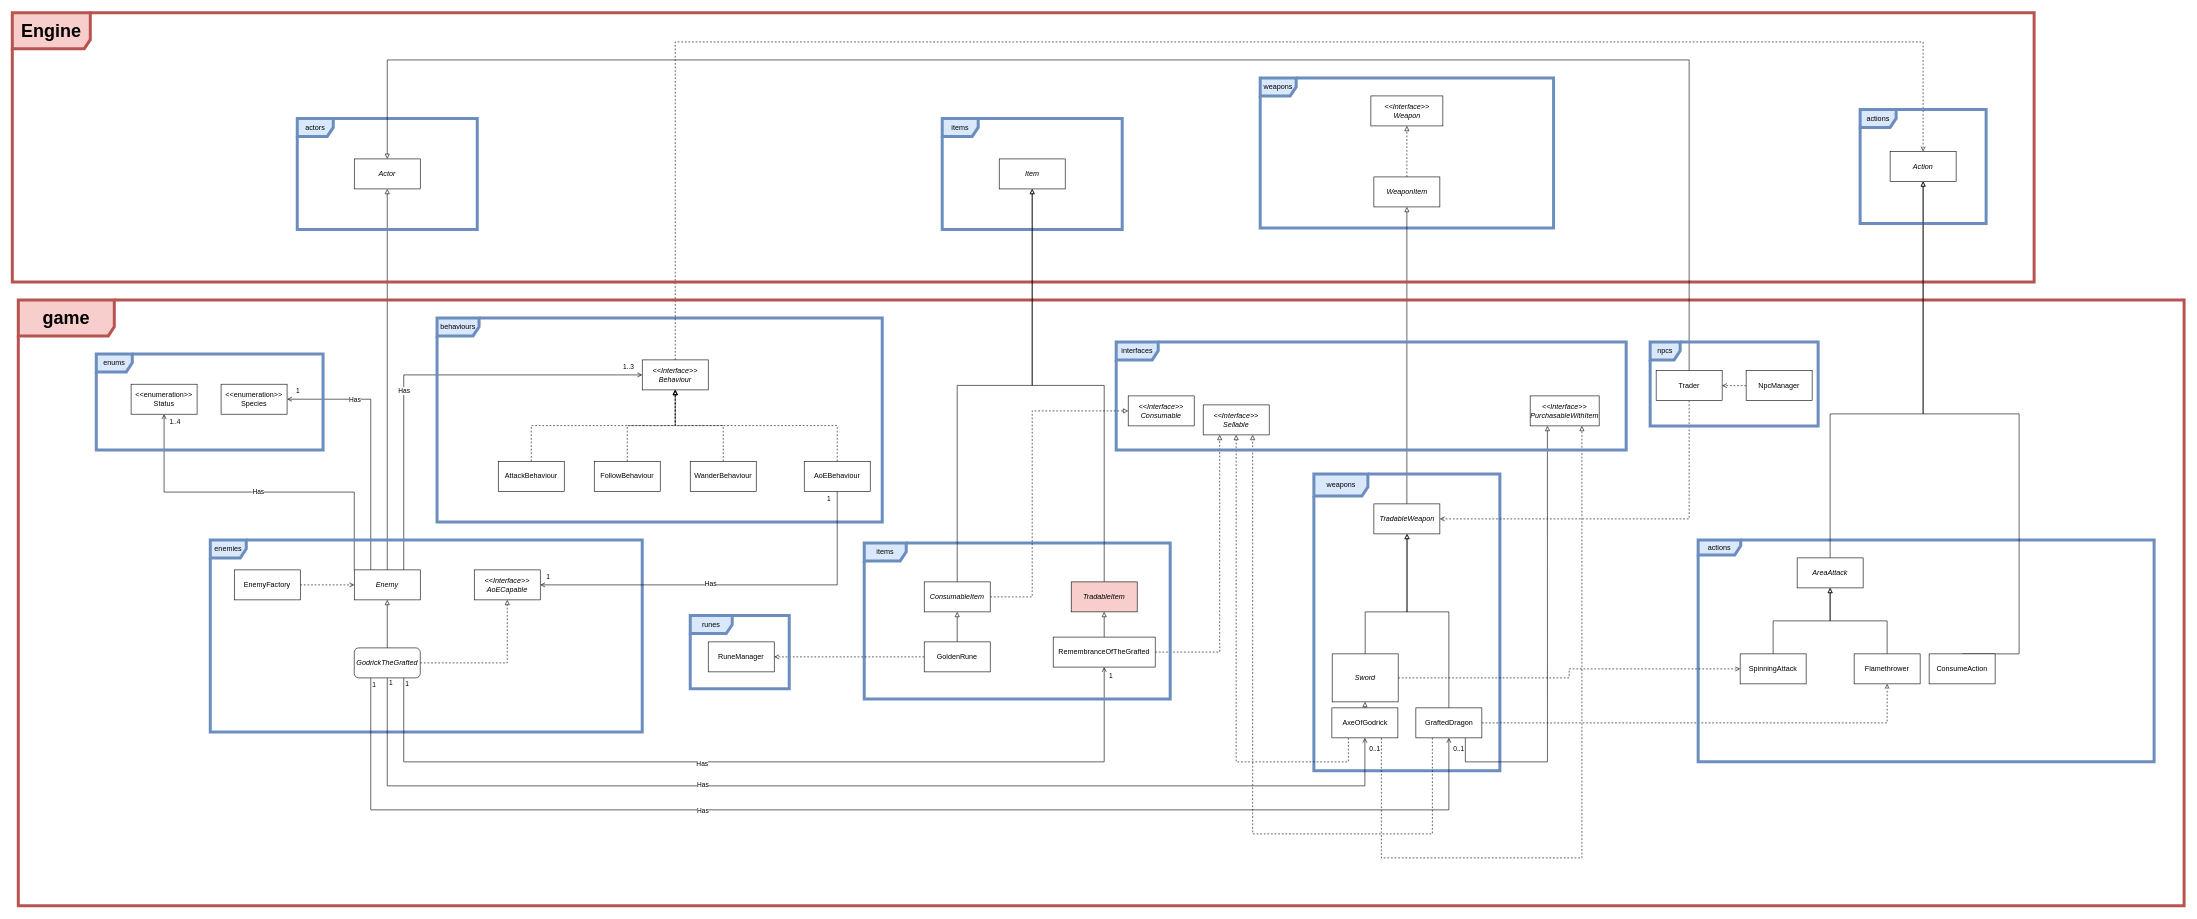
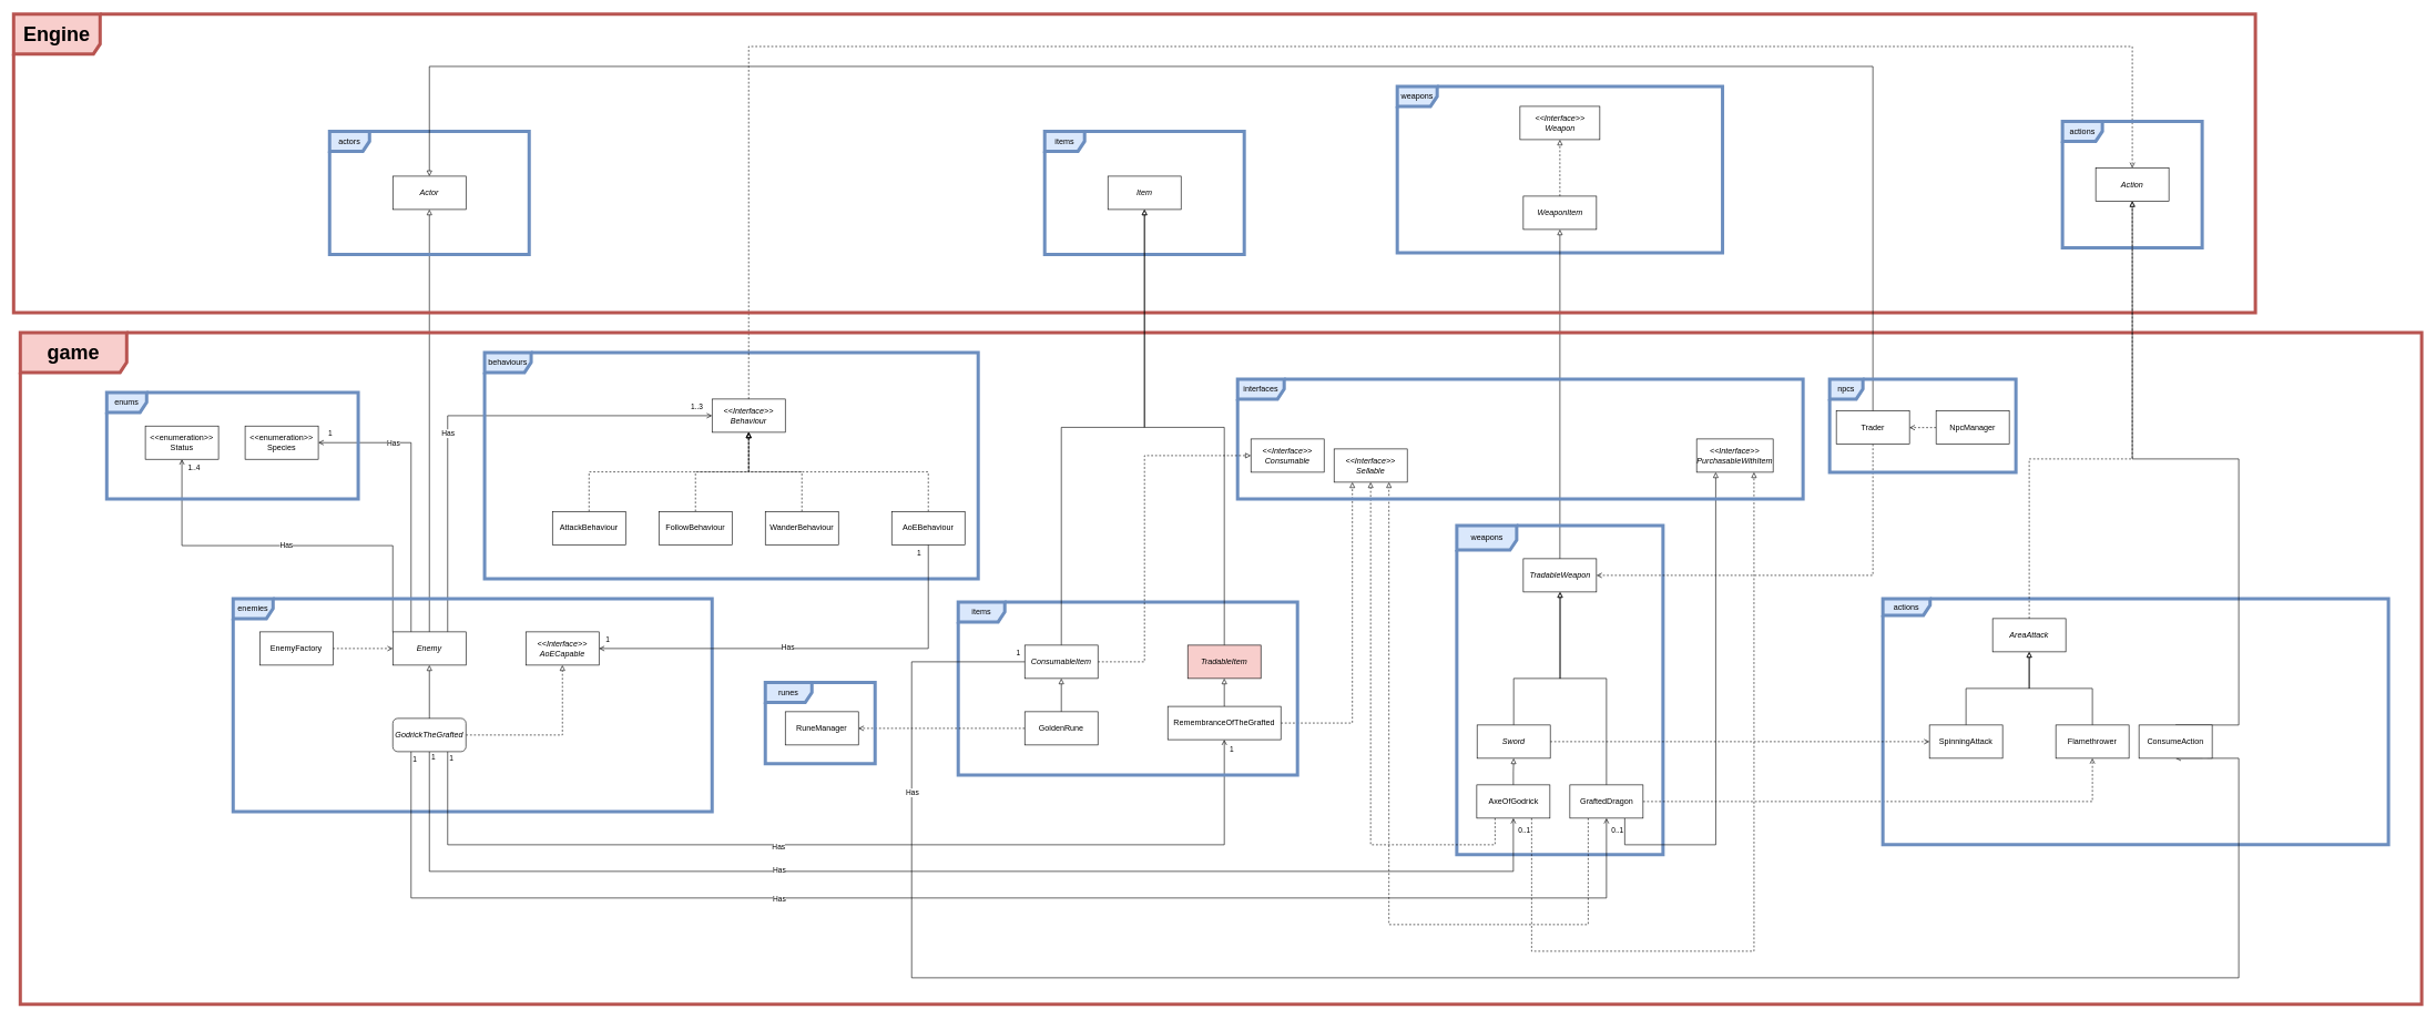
- <mxCell id="82" style="edgeStyle=orthogonalEdgeStyle;rounded=0;orthogonalLoop=1;jettySize=auto;html=1;exitX=0.5;exitY=0;exitDx=0;exitDy=0;entryX=0.5;entryY=1;entryDx=0;entryDy=0;endArrow=block;endFill=0;" edge="1" parent="1" source="83" target="88"><mxGeometry relative="1" as="geometry"><Array as="points"><mxPoint x="3050" y="689" /><mxPoint x="3205" y="689" /></Array></mxGeometry></mxCell>
+ <mxCell id="82" style="edgeStyle=orthogonalEdgeStyle;rounded=0;orthogonalLoop=1;jettySize=auto;html=1;exitX=0.5;exitY=0;exitDx=0;exitDy=0;entryX=0.5;entryY=1;entryDx=0;entryDy=0;endArrow=block;endFill=0;dashed=1;" edge="1" parent="1" source="83" target="88"><mxGeometry relative="1" as="geometry"><Array as="points"><mxPoint x="3050" y="689" /><mxPoint x="3205" y="689" /></Array></mxGeometry></mxCell>
- <mxCell id="92" value="&lt;i&gt;Sword&lt;/i&gt;" style="html=1;whiteSpace=wrap;" vertex="1" parent="1"><mxGeometry x="2220" y="1089" width="110" height="80" as="geometry" /></mxCell>
+ <mxCell id="92" value="&lt;i&gt;Sword&lt;/i&gt;" style="html=1;whiteSpace=wrap;" vertex="1" parent="1"><mxGeometry x="2220" y="1089" width="110" height="50" as="geometry" /></mxCell>
+ <mxCell id="101" style="edgeStyle=orthogonalEdgeStyle;rounded=0;orthogonalLoop=1;jettySize=auto;html=1;exitX=0;exitY=0.5;exitDx=0;exitDy=0;entryX=0.5;entryY=1;entryDx=0;entryDy=0;endArrow=open;endFill=0;" edge="1" parent="1" source="99" target="111"><mxGeometry relative="1" as="geometry"><Array as="points"><mxPoint x="1370" y="994" /><mxPoint x="1370" y="1469" /><mxPoint x="3365" y="1469" /></Array></mxGeometry></mxCell>
+ <mxCell id="102" value="1" style="edgeLabel;html=1;align=center;verticalAlign=middle;resizable=0;points=[];" vertex="1" connectable="0" parent="101"><mxGeometry x="0.984" y="3" relative="1" as="geometry"><mxPoint x="18" y="-10" as="offset" /></mxGeometry></mxCell>
+ <mxCell id="103" value="Has" style="edgeLabel;html=1;align=center;verticalAlign=middle;resizable=0;points=[];" vertex="1" connectable="0" parent="101"><mxGeometry x="-0.754" y="-4" relative="1" as="geometry"><mxPoint x="4" y="-11" as="offset" /></mxGeometry></mxCell>
+ <mxCell id="104" value="1" style="edgeLabel;html=1;align=center;verticalAlign=middle;resizable=0;points=[];" vertex="1" connectable="0" parent="101"><mxGeometry x="-0.97" y="-2" relative="1" as="geometry"><mxPoint x="35" y="-13" as="offset" /></mxGeometry></mxCell>
